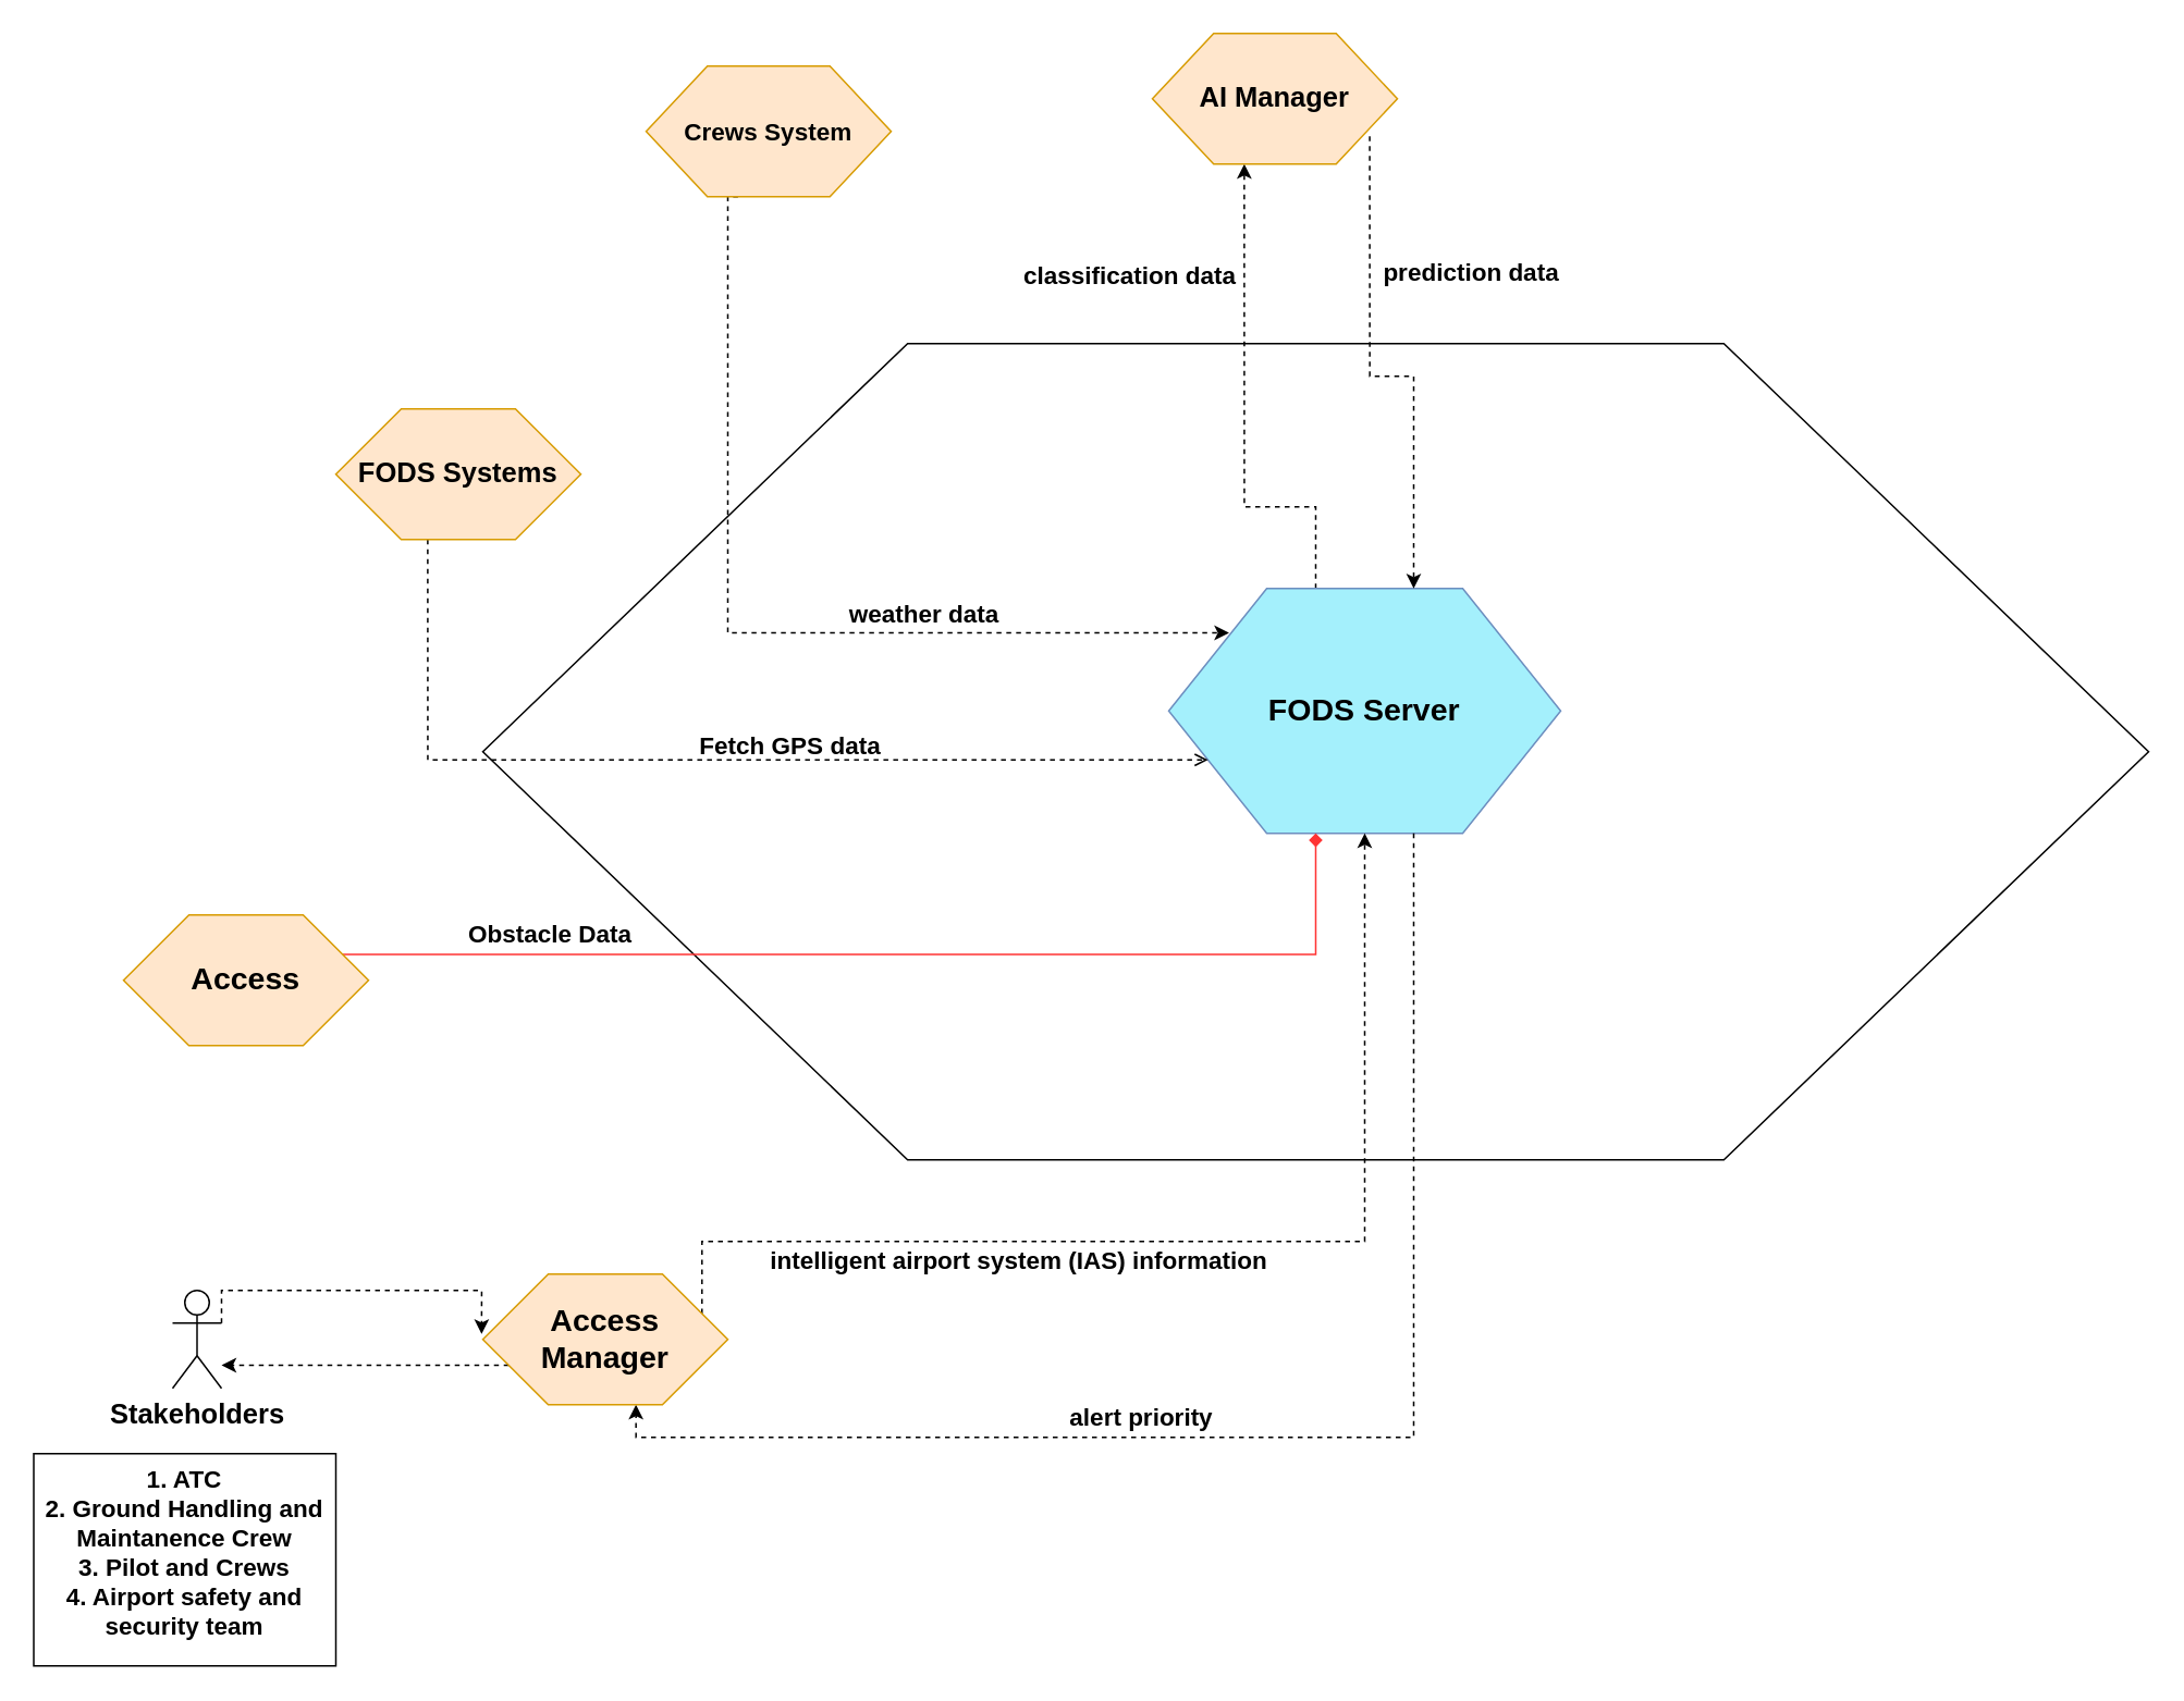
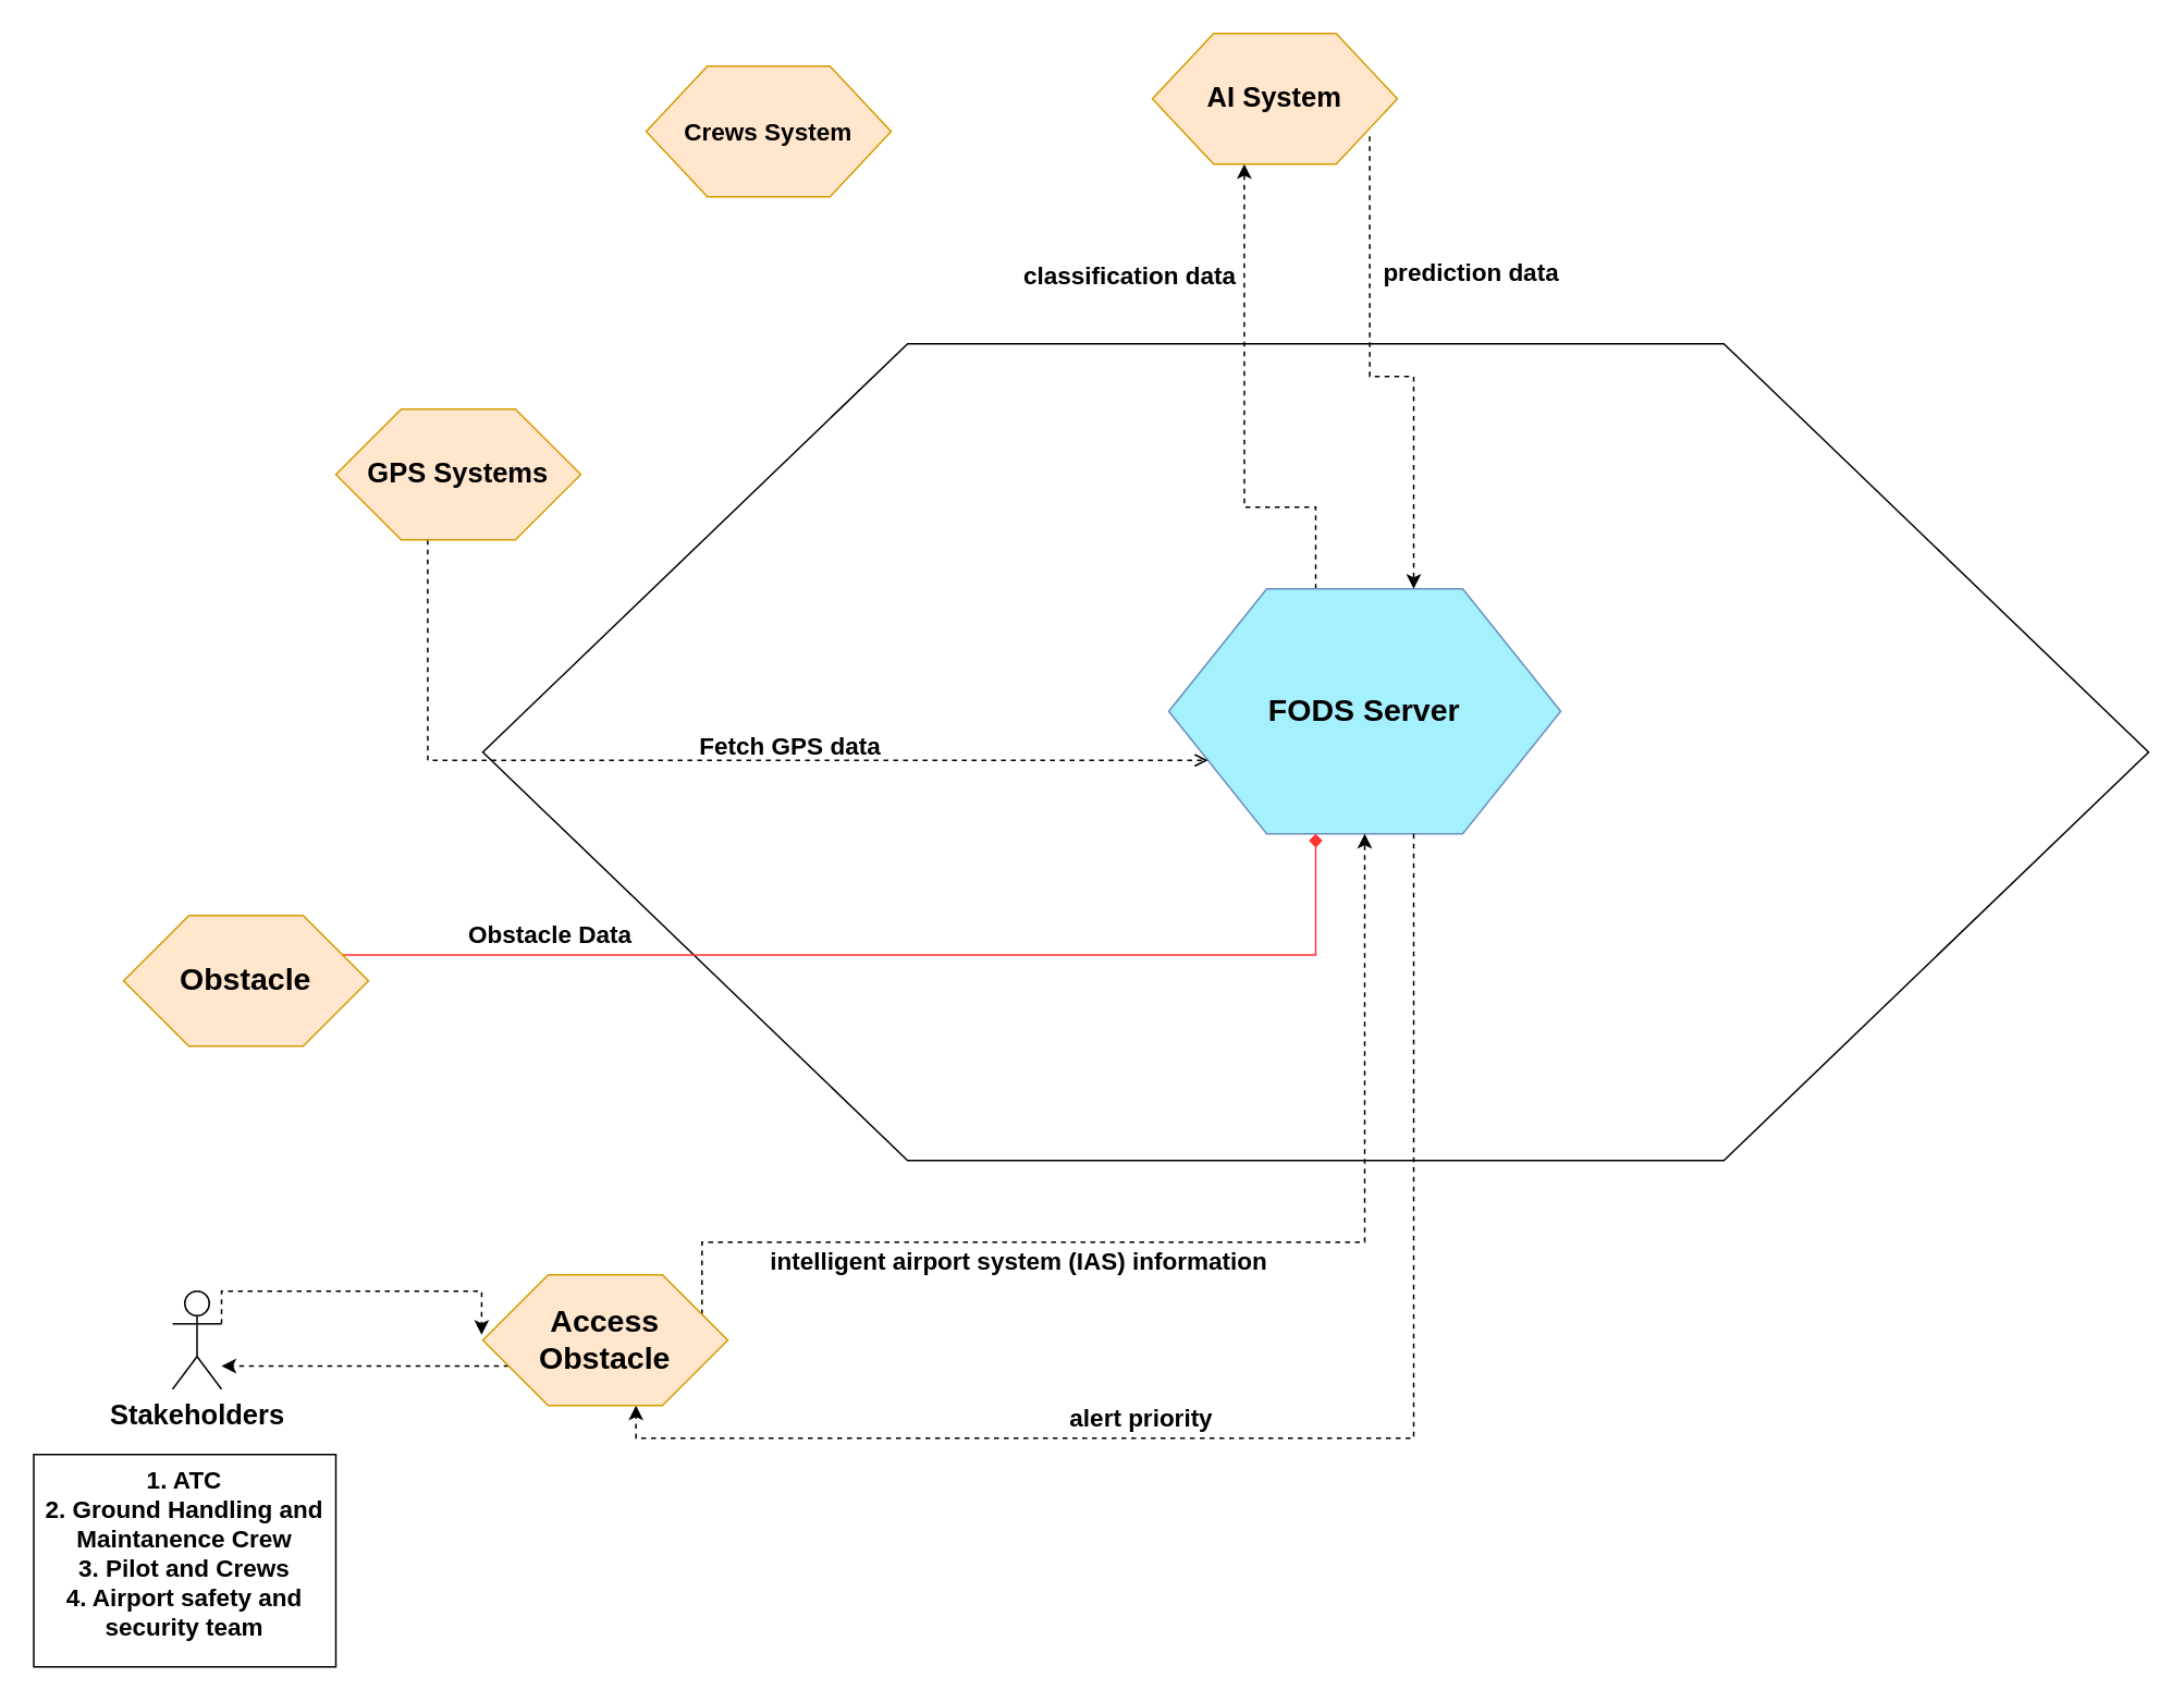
- <mxCell id="18" value="&lt;b&gt;&lt;font style=&quot;font-size: 17px;&quot;&gt;AI Manager&lt;/font&gt;&lt;/b&gt;" style="shape=hexagon;perimeter=hexagonPerimeter2;whiteSpace=wrap;html=1;size=0.25;fillColor=#ffe6cc;strokeColor=#d79b00;fontColor=#000000;" vertex="1" parent="1"><mxGeometry x="705" y="20" width="150" height="80" as="geometry" /></mxCell>
+ <mxCell id="18" value="&lt;b&gt;&lt;font style=&quot;font-size: 17px;&quot;&gt;AI System&lt;/font&gt;&lt;/b&gt;" style="shape=hexagon;perimeter=hexagonPerimeter2;whiteSpace=wrap;html=1;size=0.25;fillColor=#ffe6cc;strokeColor=#d79b00;fontColor=#000000;" vertex="1" parent="1"><mxGeometry x="705" y="20" width="150" height="80" as="geometry" /></mxCell>
- <mxCell id="10" value="&lt;font style=&quot;font-size: 17px;&quot;&gt;FODS Systems&lt;/font&gt;" style="shape=hexagon;perimeter=hexagonPerimeter2;whiteSpace=wrap;html=1;size=0.267;fillColor=#ffe6cc;strokeColor=#d79b00;fontColor=#000000;fontStyle=1" vertex="1" parent="1"><mxGeometry x="205" y="250" width="150" height="80" as="geometry" /></mxCell>
+ <mxCell id="10" value="&lt;font style=&quot;font-size: 17px;&quot;&gt;GPS Systems&lt;/font&gt;" style="shape=hexagon;perimeter=hexagonPerimeter2;whiteSpace=wrap;html=1;size=0.267;fillColor=#ffe6cc;strokeColor=#d79b00;fontColor=#000000;fontStyle=1" vertex="1" parent="1"><mxGeometry x="205" y="250" width="150" height="80" as="geometry" /></mxCell>
- <mxCell id="11" style="edgeStyle=orthogonalEdgeStyle;rounded=0;orthogonalLoop=1;jettySize=auto;html=1;dashed=1;exitX=0.375;exitY=1;exitDx=0;exitDy=0;entryX=0.154;entryY=0.181;entryDx=0;entryDy=0;entryPerimeter=0;fontColor=#000000;" edge="1" parent="1" source="13" target="5"><mxGeometry relative="1" as="geometry"><mxPoint x="415" y="200" as="sourcePoint" /><Array as="points"><mxPoint x="445" y="120" /><mxPoint x="445" y="387" /></Array></mxGeometry></mxCell>
- <mxCell id="12" value="weather data" style="edgeLabel;html=1;align=center;verticalAlign=middle;resizable=0;points=[];fontColor=#000000;fontStyle=1;fontSize=15;" vertex="1" connectable="0" parent="11"><mxGeometry x="0.092" relative="1" as="geometry"><mxPoint x="76" y="-13" as="offset" /></mxGeometry></mxCell>
- <mxCell id="25" value="Access" style="shape=hexagon;perimeter=hexagonPerimeter2;whiteSpace=wrap;html=1;size=0.267;fillColor=#ffe6cc;strokeColor=#d79b00;fontColor=#000000;fontStyle=1;fontSize=19;" vertex="1" parent="1"><mxGeometry x="75" y="560" width="150" height="80" as="geometry" /></mxCell>
+ <mxCell id="25" value="Obstacle" style="shape=hexagon;perimeter=hexagonPerimeter2;whiteSpace=wrap;html=1;size=0.267;fillColor=#ffe6cc;strokeColor=#d79b00;fontColor=#000000;fontStyle=1;fontSize=19;" vertex="1" parent="1"><mxGeometry x="75" y="560" width="150" height="80" as="geometry" /></mxCell>
- <mxCell id="17" value="Access Manager" style="shape=hexagon;perimeter=hexagonPerimeter2;whiteSpace=wrap;html=1;size=0.267;fillColor=#ffe6cc;strokeColor=#d79b00;fontColor=#000000;fontStyle=1;fontSize=19;" vertex="1" parent="1"><mxGeometry x="295" y="780" width="150" height="80" as="geometry" /></mxCell>
+ <mxCell id="17" value="Access Obstacle" style="shape=hexagon;perimeter=hexagonPerimeter2;whiteSpace=wrap;html=1;size=0.267;fillColor=#ffe6cc;strokeColor=#d79b00;fontColor=#000000;fontStyle=1;fontSize=19;" vertex="1" parent="1"><mxGeometry x="295" y="780" width="150" height="80" as="geometry" /></mxCell>
